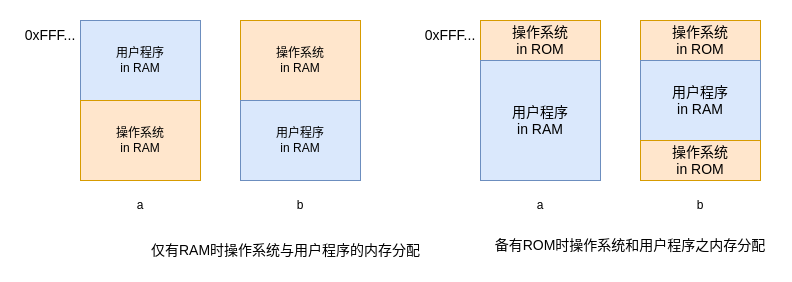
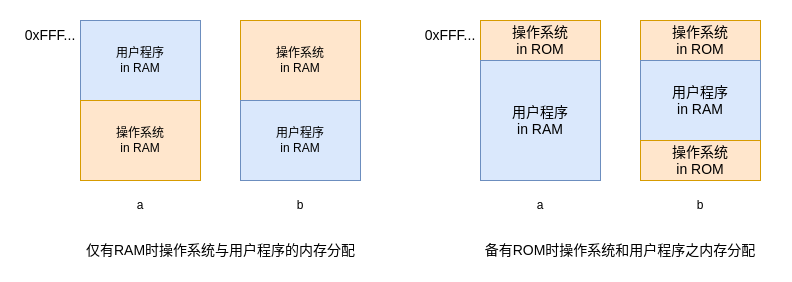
- <mxCell id="13" value="备有ROM时操作系统和用户程序之内存分配" style="text;html=1;strokeColor=none;fillColor=none;align=center;verticalAlign=middle;whiteSpace=wrap;rounded=0;fontSize=14;" parent="1" vertex="1"><mxGeometry x="490" y="230" width="280" height="30" as="geometry" /></mxCell>
+ <mxCell id="13" value="备有ROM时操作系统和用户程序之内存分配" style="text;html=1;strokeColor=none;fillColor=none;align=center;verticalAlign=middle;whiteSpace=wrap;rounded=0;fontSize=14;" parent="1" vertex="1"><mxGeometry x="480" y="235" width="280" height="30" as="geometry" /></mxCell>
- <mxCell id="6" value="&lt;font style=&quot;font-size: 14px;&quot;&gt;仅有RAM时操作系统与用户程序的内存分配&lt;/font&gt;" style="text;html=1;align=center;verticalAlign=middle;resizable=0;points=[];autosize=1;strokeColor=none;fillColor=none;" parent="1" vertex="1"><mxGeometry x="145" y="240" width="280" height="20" as="geometry" /></mxCell>
+ <mxCell id="6" value="&lt;font style=&quot;font-size: 14px;&quot;&gt;仅有RAM时操作系统与用户程序的内存分配&lt;/font&gt;" style="text;html=1;align=center;verticalAlign=middle;resizable=0;points=[];autosize=1;strokeColor=none;fillColor=none;" parent="1" vertex="1"><mxGeometry x="80" y="240" width="280" height="20" as="geometry" /></mxCell>
